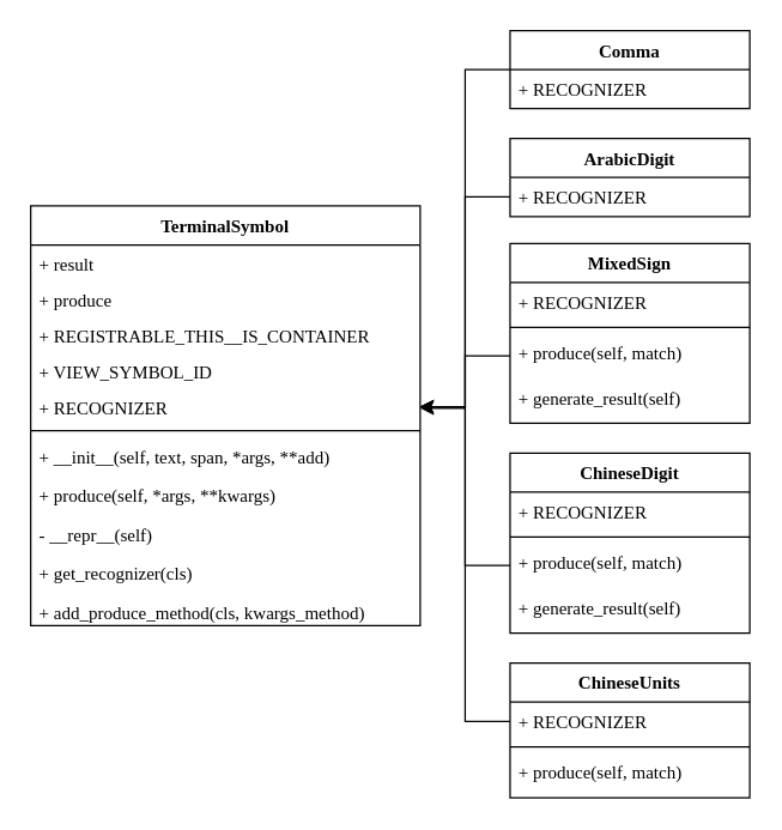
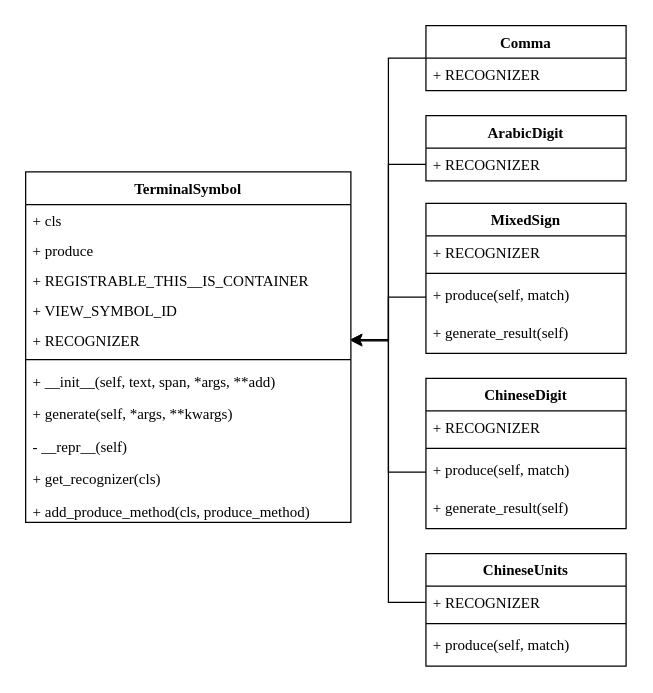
- <mxCell id="13" value="+ result" style="text;strokeColor=none;fillColor=none;align=left;verticalAlign=top;spacingLeft=4;spacingRight=4;overflow=hidden;rotatable=0;points=[[0,0.5],[1,0.5]];portConstraint=eastwest;fontFamily=Times New Roman;" parent="12" vertex="1"><mxGeometry y="26" width="260" height="24" as="geometry" /></mxCell>
+ <mxCell id="13" value="+ cls" style="text;strokeColor=none;fillColor=none;align=left;verticalAlign=top;spacingLeft=4;spacingRight=4;overflow=hidden;rotatable=0;points=[[0,0.5],[1,0.5]];portConstraint=eastwest;fontFamily=Times New Roman;" parent="12" vertex="1"><mxGeometry y="26" width="260" height="24" as="geometry" /></mxCell>
- <mxCell id="20" value="+ produce(self, *args, **kwargs)" style="text;strokeColor=none;fillColor=none;align=left;verticalAlign=top;spacingLeft=4;spacingRight=4;overflow=hidden;rotatable=0;points=[[0,0.5],[1,0.5]];portConstraint=eastwest;fontFamily=Times New Roman;" parent="12" vertex="1"><mxGeometry y="180" width="260" height="26" as="geometry" /></mxCell>
+ <mxCell id="20" value="+ generate(self, *args, **kwargs)" style="text;strokeColor=none;fillColor=none;align=left;verticalAlign=top;spacingLeft=4;spacingRight=4;overflow=hidden;rotatable=0;points=[[0,0.5],[1,0.5]];portConstraint=eastwest;fontFamily=Times New Roman;" parent="12" vertex="1"><mxGeometry y="180" width="260" height="26" as="geometry" /></mxCell>
- <mxCell id="23" value="+ add_produce_method(cls, kwargs_method)" style="text;strokeColor=none;fillColor=none;align=left;verticalAlign=top;spacingLeft=4;spacingRight=4;overflow=hidden;rotatable=0;points=[[0,0.5],[1,0.5]];portConstraint=eastwest;fontFamily=Times New Roman;" parent="12" vertex="1"><mxGeometry y="258" width="260" height="22" as="geometry" /></mxCell>
+ <mxCell id="23" value="+ add_produce_method(cls, produce_method)" style="text;strokeColor=none;fillColor=none;align=left;verticalAlign=top;spacingLeft=4;spacingRight=4;overflow=hidden;rotatable=0;points=[[0,0.5],[1,0.5]];portConstraint=eastwest;fontFamily=Times New Roman;" parent="12" vertex="1"><mxGeometry y="258" width="260" height="22" as="geometry" /></mxCell>
